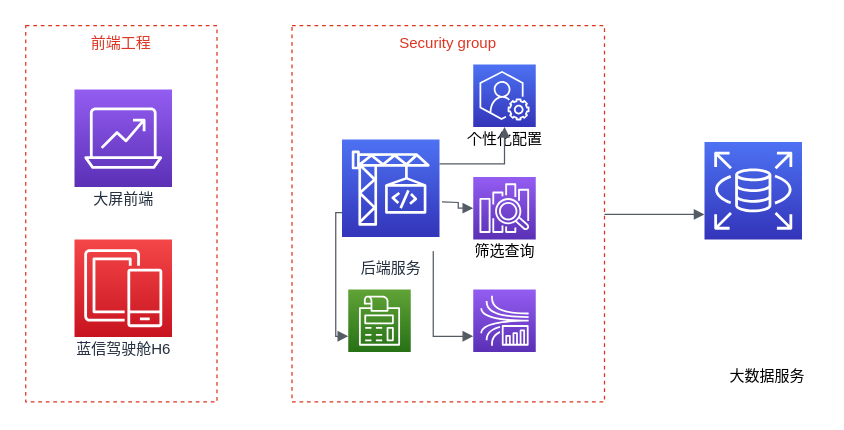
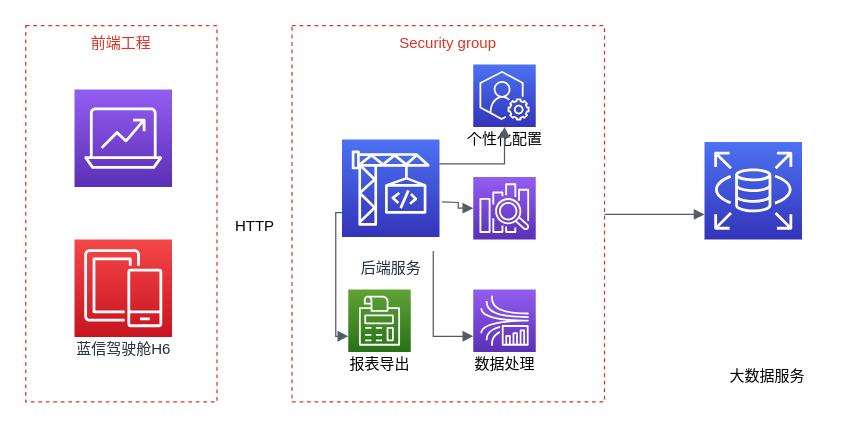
- <mxCell id="4" value="&lt;font color=&quot;#232f3e&quot;&gt;&lt;span style=&quot;background-color: rgb(255 , 255 , 255)&quot;&gt;大屏前端&lt;/span&gt;&lt;/font&gt;" style="text;html=1;align=center;verticalAlign=middle;resizable=0;points=[];autosize=1;strokeColor=none;fillColor=none;" vertex="1" parent="2"><mxGeometry x="15" y="78" width="60" height="20" as="geometry" /></mxCell>
+ <mxCell id="32" value="HTTP" style="text;html=1;align=center;verticalAlign=middle;resizable=0;points=[];autosize=1;strokeColor=none;fillColor=none;" vertex="1" parent="1"><mxGeometry x="177.5" y="171" width="50" height="20" as="geometry" /></mxCell>
- <mxCell id="19" value="筛选查询" style="text;html=1;align=center;verticalAlign=middle;resizable=0;points=[];autosize=1;strokeColor=none;fillColor=none;" vertex="1" parent="17"><mxGeometry y="50" width="60" height="20" as="geometry" /></mxCell>
+ <mxCell id="25" value="报表导出" style="text;html=1;align=center;verticalAlign=middle;resizable=0;points=[];autosize=1;strokeColor=none;fillColor=none;" vertex="1" parent="23"><mxGeometry y="50" width="60" height="20" as="geometry" /></mxCell>
+ <mxCell id="22" value="数据处理" style="text;html=1;align=center;verticalAlign=middle;resizable=0;points=[];autosize=1;strokeColor=none;fillColor=none;" vertex="1" parent="20"><mxGeometry y="50" width="60" height="20" as="geometry" /></mxCell>
